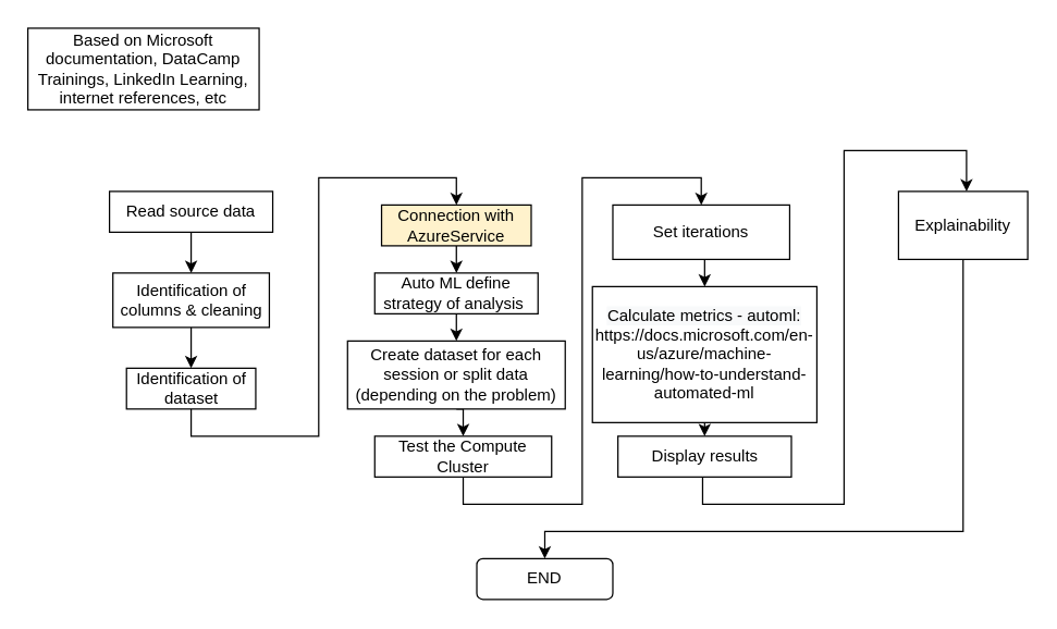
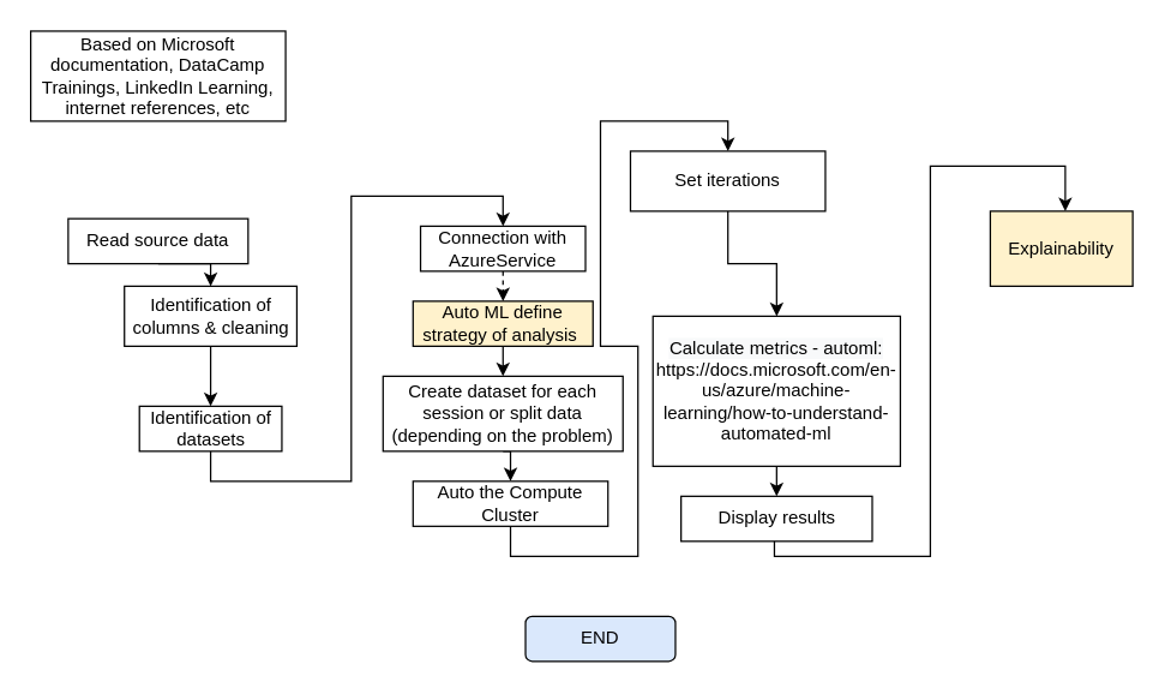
- <mxCell id="3" value="Read source data" style="rounded=0;whiteSpace=wrap;html=1;" parent="1" vertex="1"><mxGeometry x="80" y="140" width="120" height="30" as="geometry" /></mxCell>
+ <mxCell id="3" value="Read source data" style="rounded=0;whiteSpace=wrap;html=1;" parent="1" vertex="1"><mxGeometry x="45" y="145" width="120" height="30" as="geometry" /></mxCell>
- <mxCell id="9" value="Connection with AzureService" style="rounded=0;whiteSpace=wrap;html=1;fillColor=#fff2cc;" parent="1" vertex="1"><mxGeometry x="280" y="150" width="110" height="30" as="geometry" /></mxCell>
+ <mxCell id="9" value="Connection with AzureService" style="rounded=0;whiteSpace=wrap;html=1;" parent="1" vertex="1"><mxGeometry x="280" y="150" width="110" height="30" as="geometry" /></mxCell>
- <mxCell id="21" value="Explainability" style="rounded=0;whiteSpace=wrap;html=1;" parent="1" vertex="1"><mxGeometry x="660" y="140" width="95" height="50" as="geometry" /></mxCell>
+ <mxCell id="21" value="Explainability" style="rounded=0;whiteSpace=wrap;html=1;fillColor=#fff2cc;" parent="1" vertex="1"><mxGeometry x="660" y="140" width="95" height="50" as="geometry" /></mxCell>
- <mxCell id="17" value="Set iterations" style="rounded=0;whiteSpace=wrap;html=1;" parent="1" vertex="1"><mxGeometry x="450" y="150" width="130" height="40" as="geometry" /></mxCell>
+ <mxCell id="17" value="Set iterations" style="rounded=0;whiteSpace=wrap;html=1;" parent="1" vertex="1"><mxGeometry x="420" y="100" width="130" height="40" as="geometry" /></mxCell>
- <mxCell id="8" style="edgeStyle=orthogonalEdgeStyle;rounded=0;orthogonalLoop=1;jettySize=auto;html=1;exitX=0.5;exitY=1;exitDx=0;exitDy=0;entryX=0.5;entryY=0;entryDx=0;entryDy=0;" parent="1" source="9" target="11" edge="1"><mxGeometry relative="1" as="geometry" /></mxCell>
+ <mxCell id="8" style="edgeStyle=orthogonalEdgeStyle;rounded=0;orthogonalLoop=1;jettySize=auto;html=1;exitX=0.5;exitY=1;exitDx=0;exitDy=0;entryX=0.5;entryY=0;entryDx=0;entryDy=0;dashed=1;" parent="1" source="9" target="11" edge="1"><mxGeometry relative="1" as="geometry" /></mxCell>
- <mxCell id="11" value="Auto ML define strategy of analysis&amp;nbsp;" style="rounded=0;whiteSpace=wrap;html=1;" parent="1" vertex="1"><mxGeometry x="275" y="200" width="120" height="30" as="geometry" /></mxCell>
+ <mxCell id="11" value="Auto ML define strategy of analysis&amp;nbsp;" style="rounded=0;whiteSpace=wrap;html=1;fillColor=#fff2cc;" parent="1" vertex="1"><mxGeometry x="275" y="200" width="120" height="30" as="geometry" /></mxCell>
- <mxCell id="5" value="Identification of columns &amp;amp; cleaning" style="rounded=0;whiteSpace=wrap;html=1;" parent="1" vertex="1"><mxGeometry x="82.5" y="200" width="115" height="40" as="geometry" /></mxCell>
+ <mxCell id="5" value="Identification of columns &amp;amp; cleaning" style="rounded=0;whiteSpace=wrap;html=1;" parent="1" vertex="1"><mxGeometry x="82.5" y="190" width="115" height="40" as="geometry" /></mxCell>
- <mxCell id="7" value="Identification of dataset" style="rounded=0;whiteSpace=wrap;html=1;" parent="1" vertex="1"><mxGeometry x="92.5" y="270" width="95" height="30" as="geometry" /></mxCell>
+ <mxCell id="7" value="Identification of datasets" style="rounded=0;whiteSpace=wrap;html=1;" parent="1" vertex="1"><mxGeometry x="92.5" y="270" width="95" height="30" as="geometry" /></mxCell>
- <mxCell id="15" value="Test the Compute Cluster" style="rounded=0;whiteSpace=wrap;html=1;" parent="1" vertex="1"><mxGeometry x="275" y="320" width="130" height="30" as="geometry" /></mxCell>
+ <mxCell id="15" value="Auto the Compute Cluster" style="rounded=0;whiteSpace=wrap;html=1;" parent="1" vertex="1"><mxGeometry x="275" y="320" width="130" height="30" as="geometry" /></mxCell>
- <mxCell id="19" value="Display results" style="rounded=0;whiteSpace=wrap;html=1;" parent="1" vertex="1"><mxGeometry x="453.75" y="320" width="127.5" height="30" as="geometry" /></mxCell>
+ <mxCell id="19" value="Display results" style="rounded=0;whiteSpace=wrap;html=1;" parent="1" vertex="1"><mxGeometry x="453.75" y="330" width="127.5" height="30" as="geometry" /></mxCell>
- <mxCell id="20" style="edgeStyle=orthogonalEdgeStyle;rounded=0;orthogonalLoop=1;jettySize=auto;html=1;exitX=0.5;exitY=1;exitDx=0;exitDy=0;entryX=0.5;entryY=0;entryDx=0;entryDy=0;" parent="1" source="21" target="22" edge="1"><mxGeometry relative="1" as="geometry"><Array as="points"><mxPoint x="707" y="390" /><mxPoint x="400" y="390" /></Array></mxGeometry></mxCell>
- <mxCell id="22" value="END" style="rounded=1;whiteSpace=wrap;html=1;" parent="1" vertex="1"><mxGeometry x="350" y="410" width="100" height="30" as="geometry" /></mxCell>
+ <mxCell id="22" value="END" style="rounded=1;whiteSpace=wrap;html=1;fillColor=#dae8fc;" parent="1" vertex="1"><mxGeometry x="350" y="410" width="100" height="30" as="geometry" /></mxCell>
